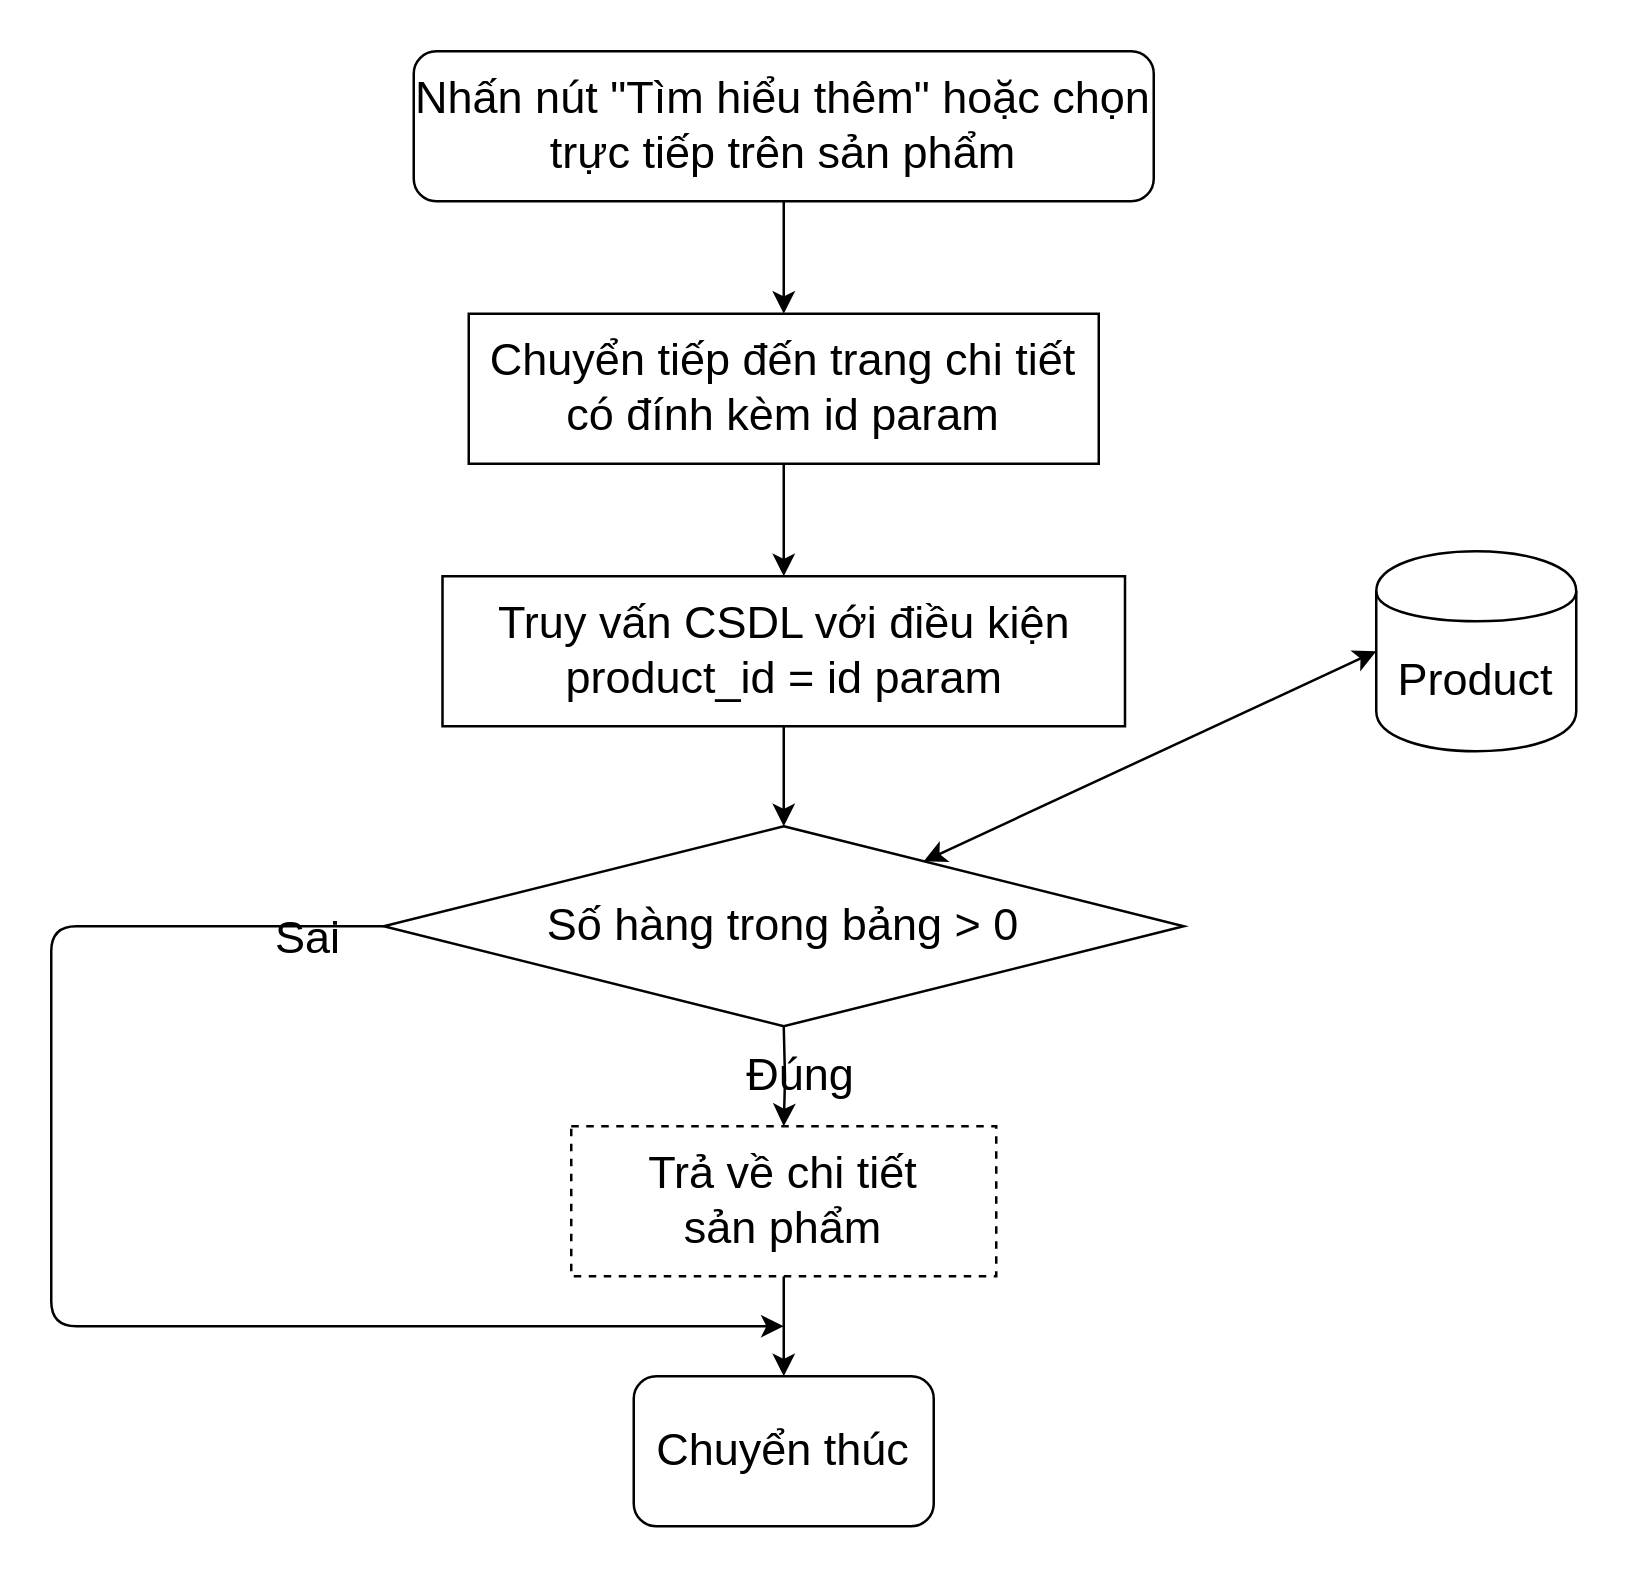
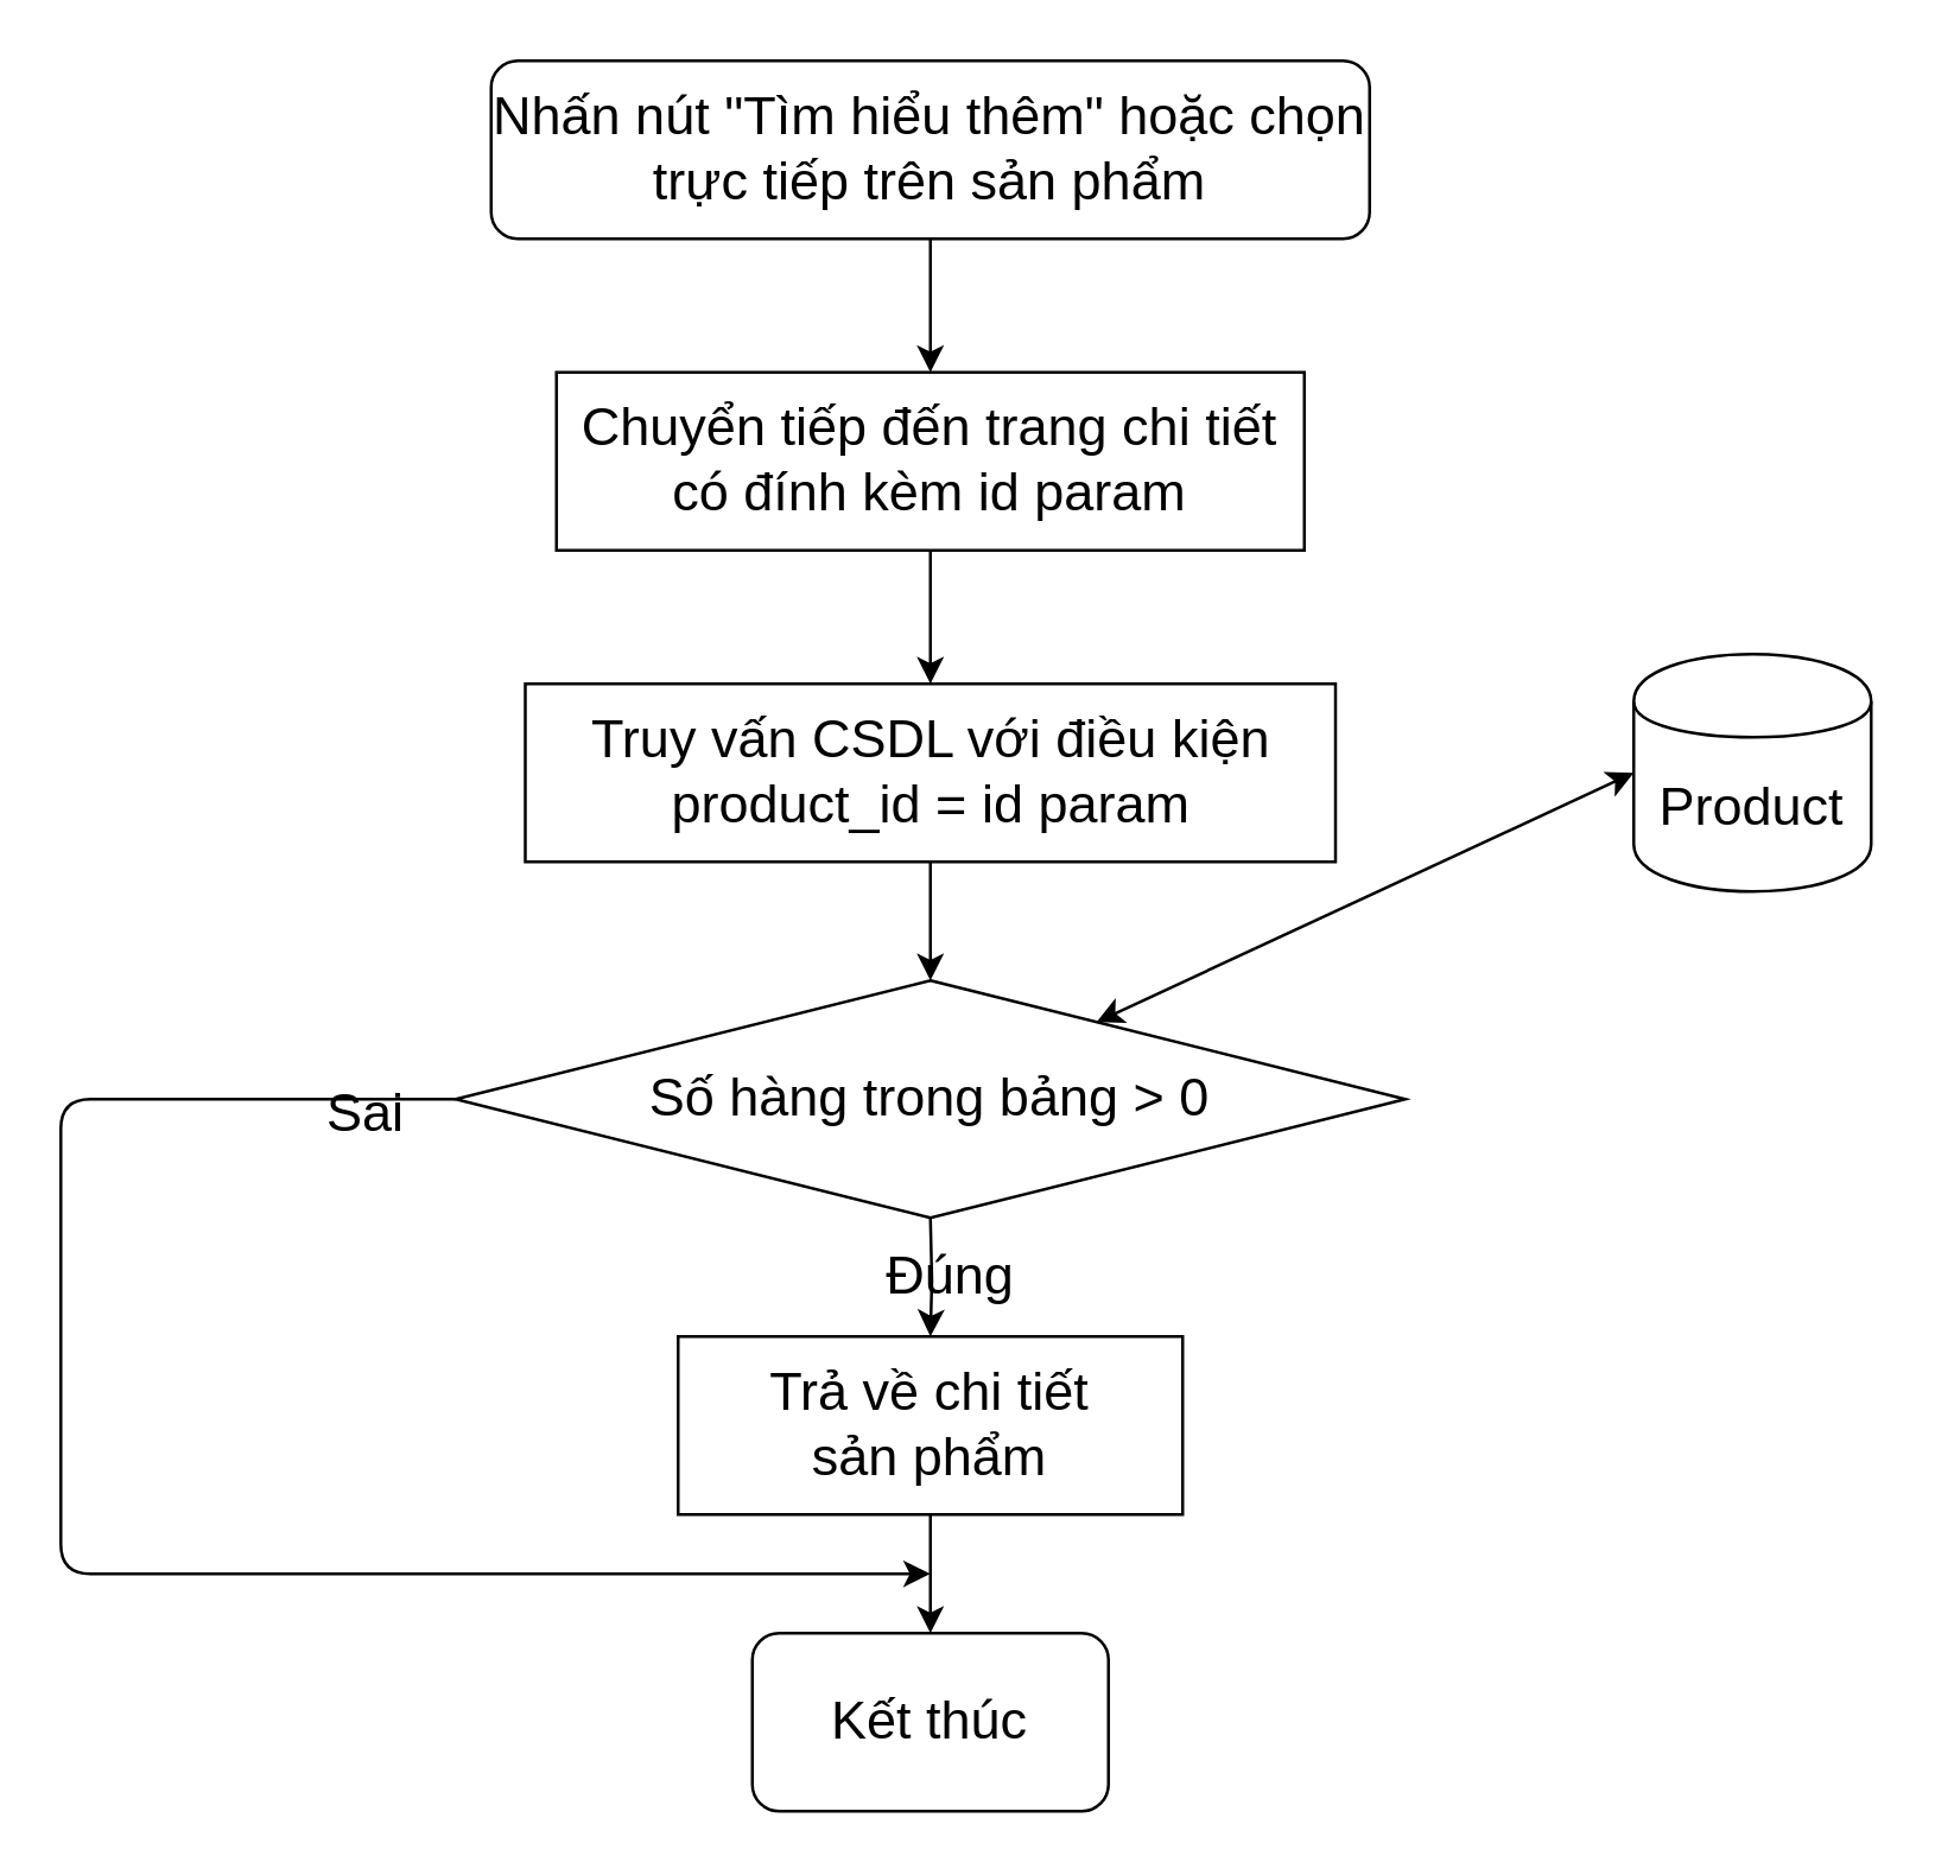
- <mxCell id="11" value="Trả về chi tiết&lt;br&gt;sản phẩm" style="rounded=0;whiteSpace=wrap;html=1;fontSize=18;dashed=1;" vertex="1" parent="1"><mxGeometry x="228" y="450" width="170" height="60" as="geometry" /></mxCell>
+ <mxCell id="11" value="Trả về chi tiết&lt;br&gt;sản phẩm" style="rounded=0;whiteSpace=wrap;html=1;fontSize=18;" vertex="1" parent="1"><mxGeometry x="228" y="450" width="170" height="60" as="geometry" /></mxCell>
- <mxCell id="13" value="Chuyển thúc" style="rounded=1;whiteSpace=wrap;html=1;fontSize=18;" vertex="1" parent="1"><mxGeometry x="253" y="550" width="120" height="60" as="geometry" /></mxCell>
+ <mxCell id="13" value="Kết thúc" style="rounded=1;whiteSpace=wrap;html=1;fontSize=18;" vertex="1" parent="1"><mxGeometry x="253" y="550" width="120" height="60" as="geometry" /></mxCell>
